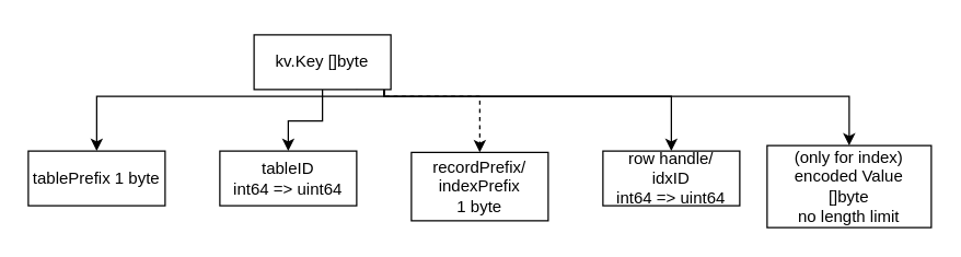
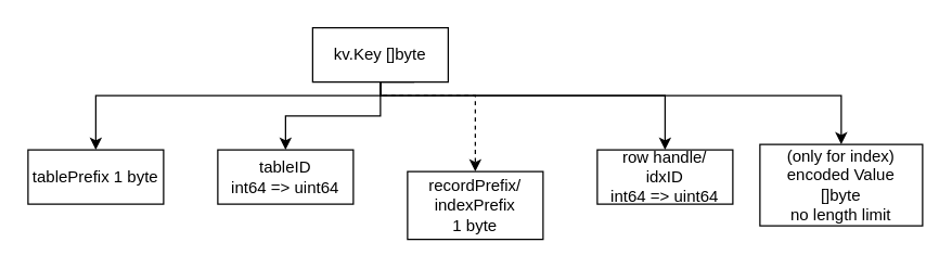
- <mxCell id="3" value="&lt;span&gt;kv.Key []byte&lt;/span&gt;" style="whiteSpace=wrap;html=1;" vertex="1" parent="1"><mxGeometry x="185" y="25" width="100" height="40" as="geometry" /></mxCell>
+ <mxCell id="3" value="&lt;span&gt;kv.Key []byte&lt;/span&gt;" style="whiteSpace=wrap;html=1;" vertex="1" parent="1"><mxGeometry x="230" y="20" width="100" height="40" as="geometry" /></mxCell>
- <mxCell id="9" value="recordPrefix/&lt;br&gt;indexPrefix&lt;br&gt;1 byte" style="whiteSpace=wrap;html=1;" vertex="1" parent="1"><mxGeometry x="300" y="111" width="100" height="50" as="geometry" /></mxCell>
+ <mxCell id="9" value="recordPrefix/&lt;br&gt;indexPrefix&lt;br&gt;1 byte" style="whiteSpace=wrap;html=1;" vertex="1" parent="1"><mxGeometry x="300" y="126" width="100" height="50" as="geometry" /></mxCell>
